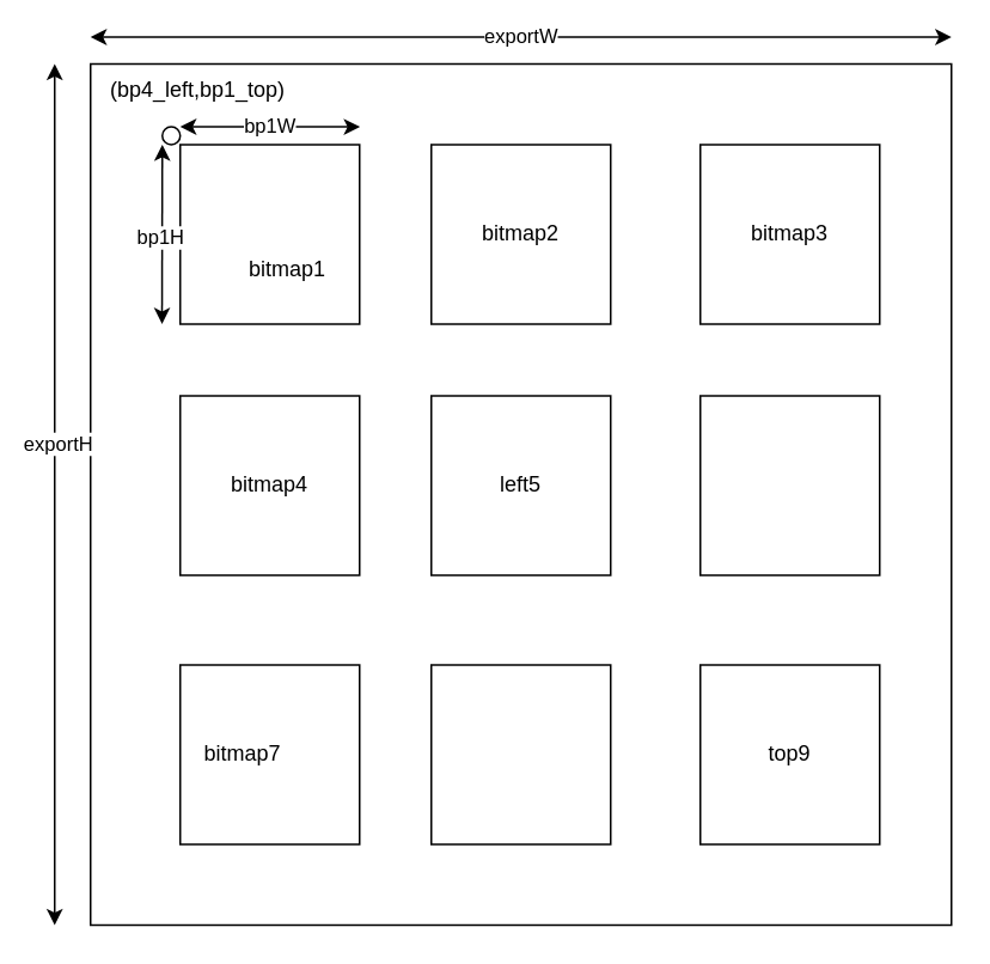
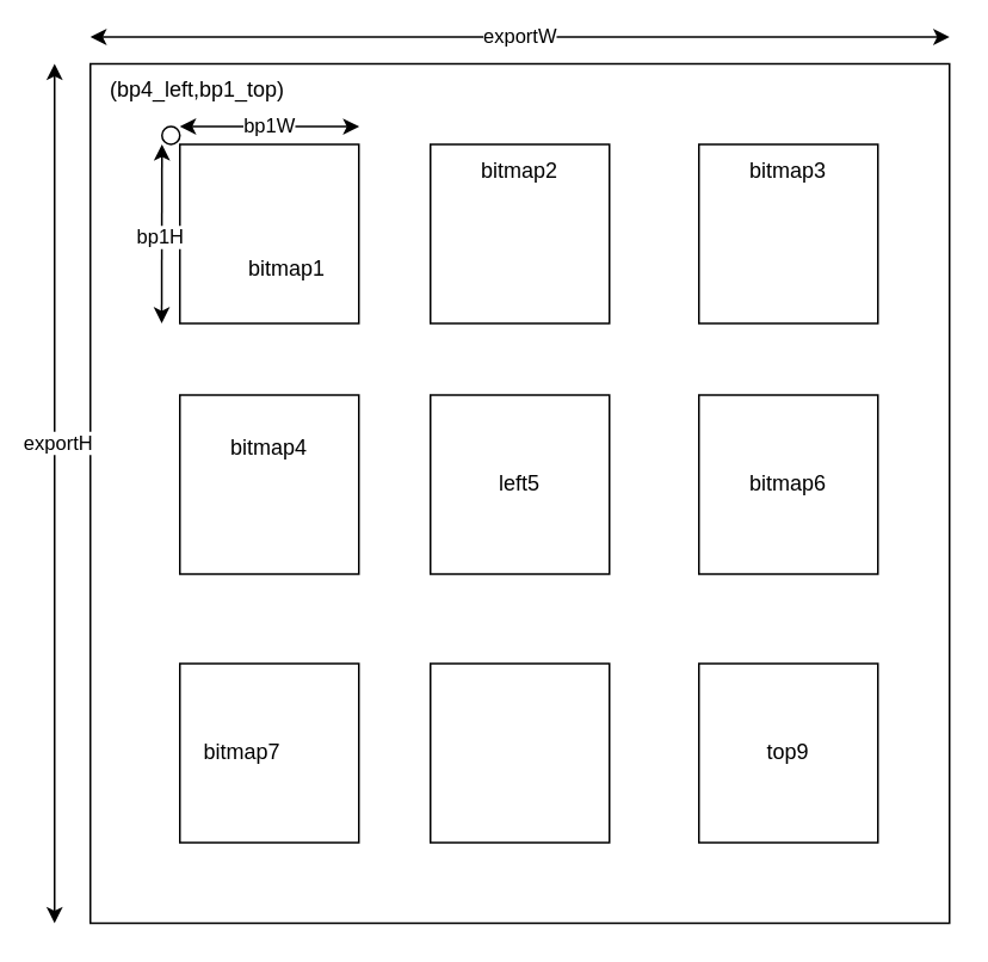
- <mxCell id="18" value="bitmap2" style="text;html=1;strokeColor=none;fillColor=none;align=center;verticalAlign=middle;whiteSpace=wrap;rounded=0;" vertex="1" parent="1"><mxGeometry x="270" y="120" width="40" height="20" as="geometry" /></mxCell>
+ <mxCell id="18" value="bitmap2" style="text;html=1;strokeColor=none;fillColor=none;align=center;verticalAlign=middle;whiteSpace=wrap;rounded=0;" vertex="1" parent="1"><mxGeometry x="270" y="85" width="40" height="20" as="geometry" /></mxCell>
- <mxCell id="17" value="bitmap3" style="text;html=1;strokeColor=none;fillColor=none;align=center;verticalAlign=middle;whiteSpace=wrap;rounded=0;" vertex="1" parent="1"><mxGeometry x="420" y="120" width="40" height="20" as="geometry" /></mxCell>
+ <mxCell id="17" value="bitmap3" style="text;html=1;strokeColor=none;fillColor=none;align=center;verticalAlign=middle;whiteSpace=wrap;rounded=0;" vertex="1" parent="1"><mxGeometry x="420" y="85" width="40" height="20" as="geometry" /></mxCell>
- <mxCell id="19" value="bitmap4" style="text;html=1;strokeColor=none;fillColor=none;align=center;verticalAlign=middle;whiteSpace=wrap;rounded=0;" vertex="1" parent="1"><mxGeometry x="130" y="260" width="40" height="20" as="geometry" /></mxCell>
+ <mxCell id="19" value="bitmap4" style="text;html=1;strokeColor=none;fillColor=none;align=center;verticalAlign=middle;whiteSpace=wrap;rounded=0;" vertex="1" parent="1"><mxGeometry x="130" y="240" width="40" height="20" as="geometry" /></mxCell>
+ <mxCell id="21" value="bitmap6" style="text;html=1;strokeColor=none;fillColor=none;align=center;verticalAlign=middle;whiteSpace=wrap;rounded=0;" vertex="1" parent="1"><mxGeometry x="420" y="260" width="40" height="20" as="geometry" /></mxCell>
